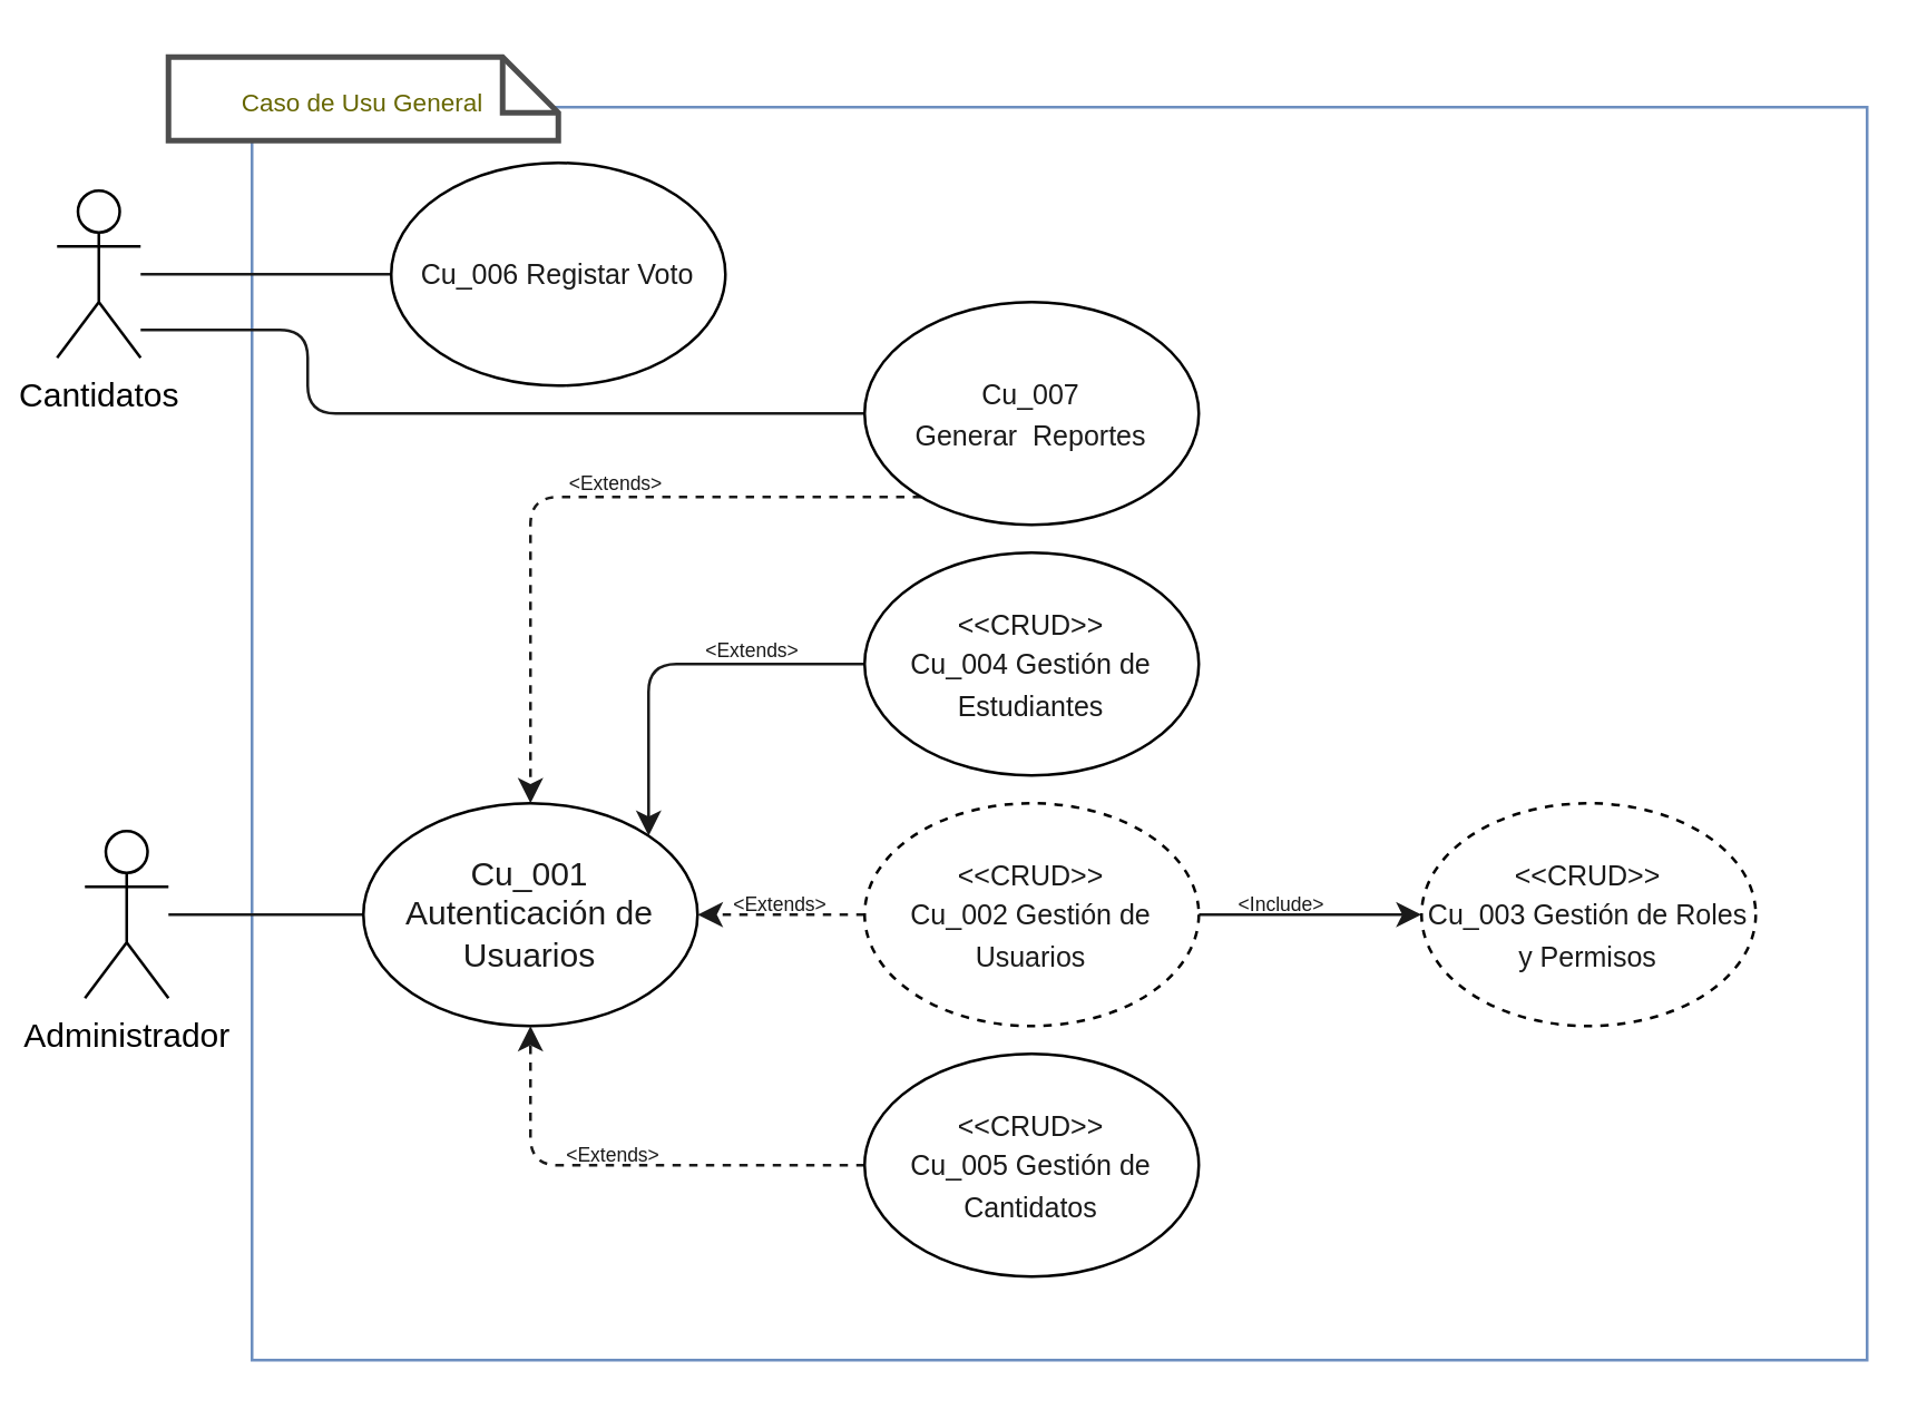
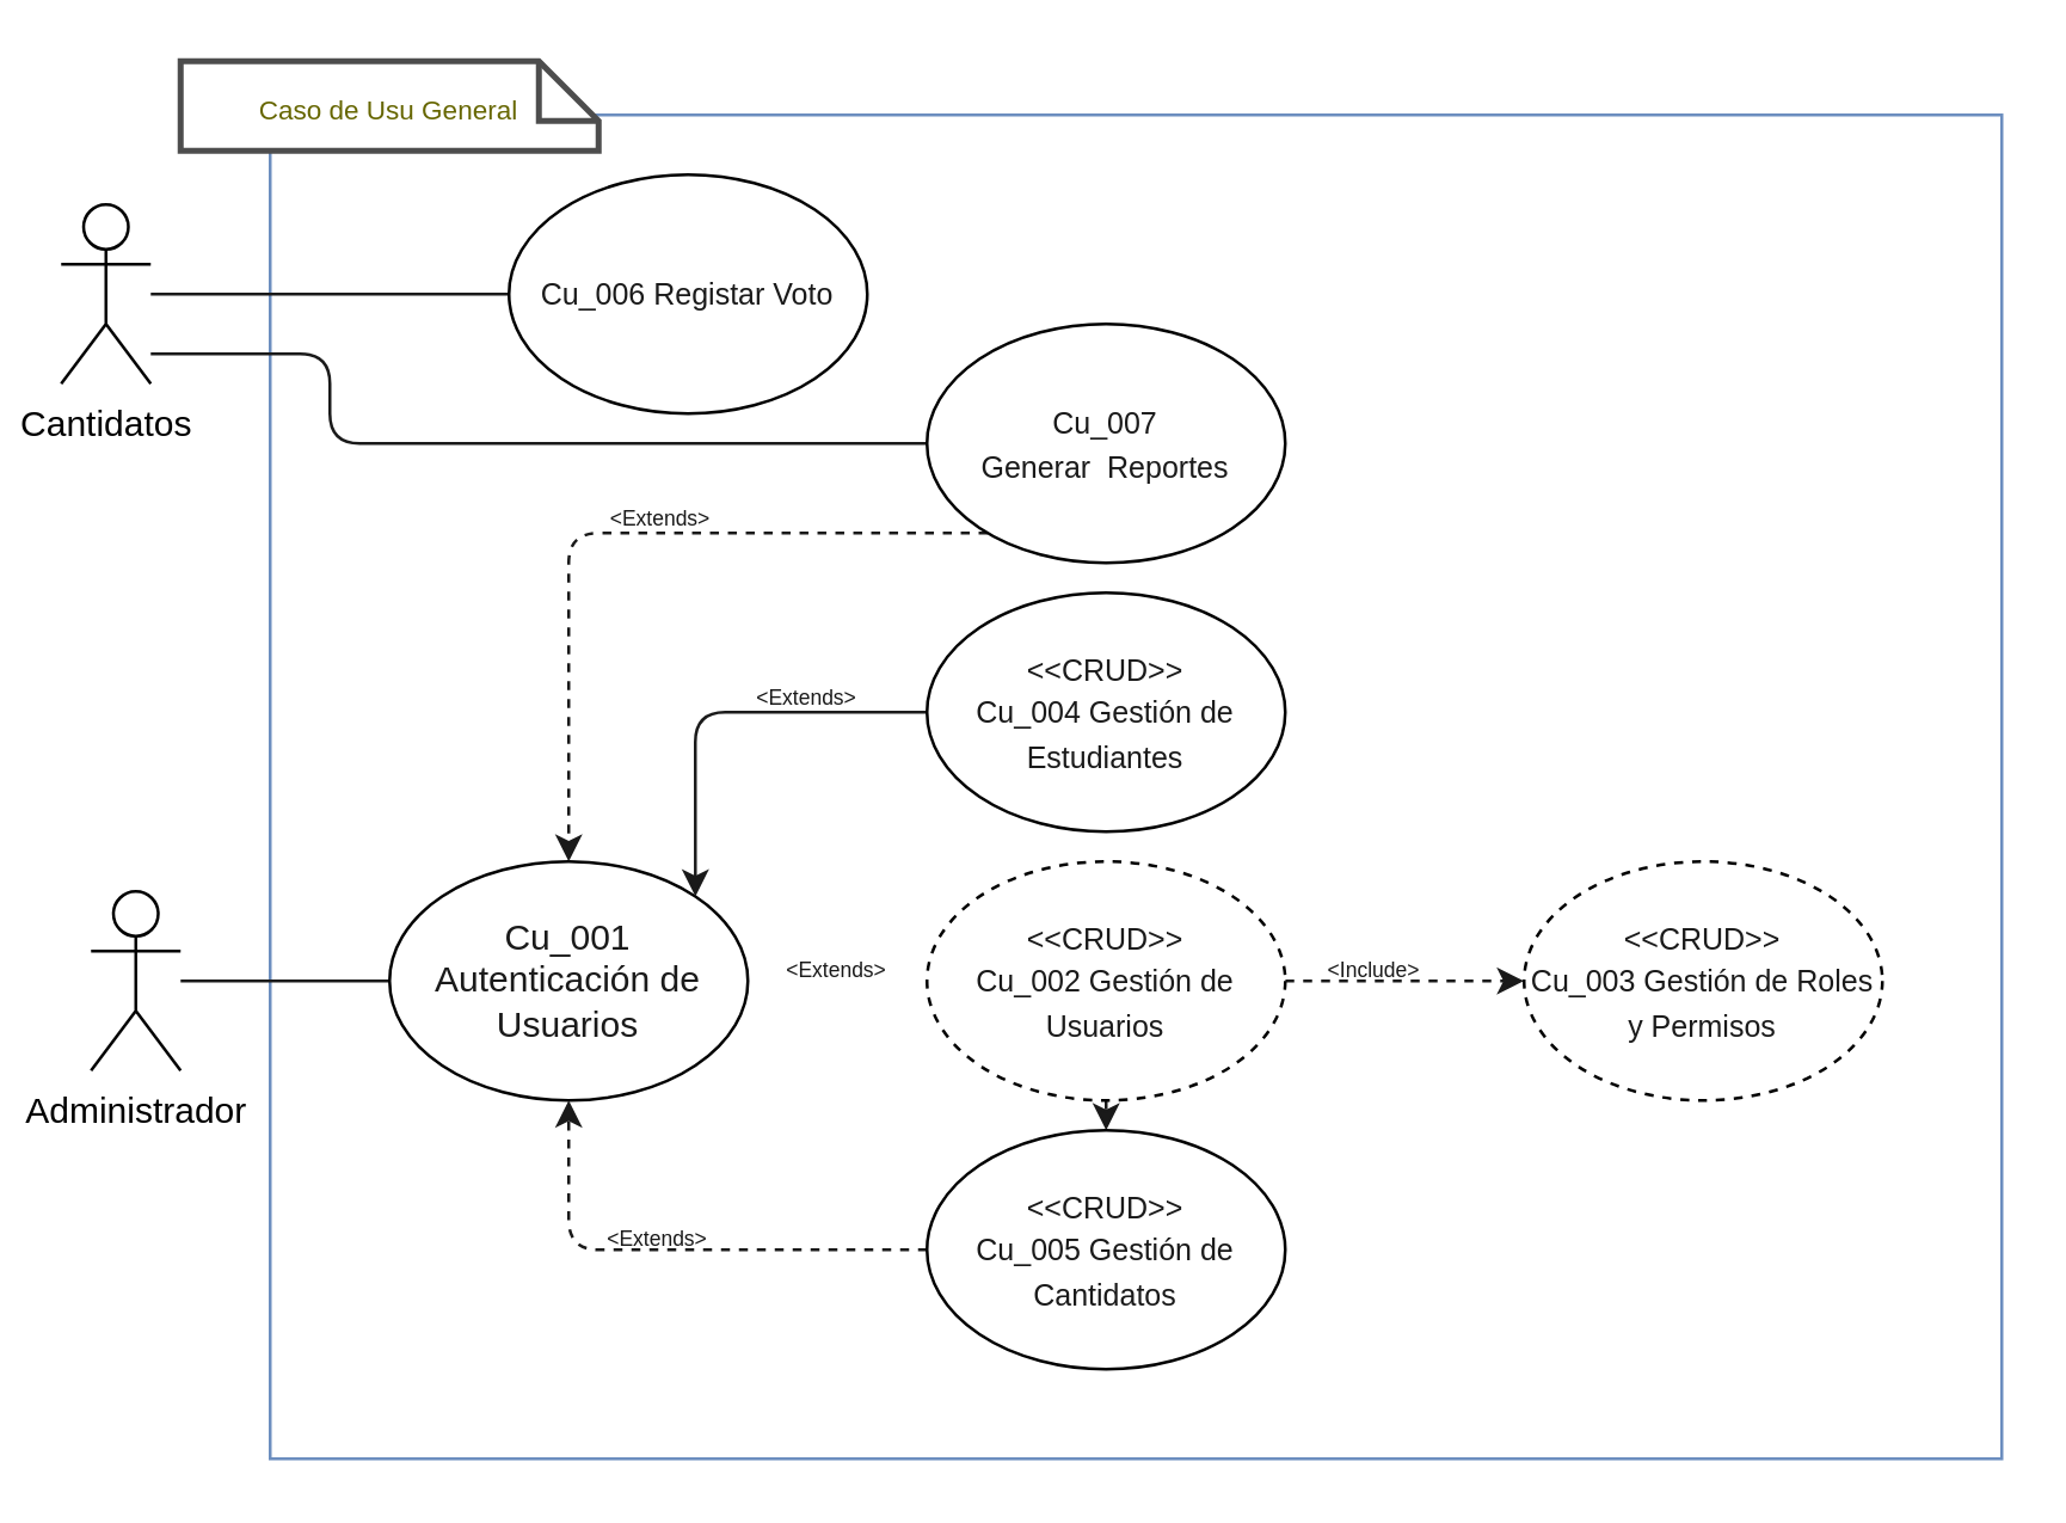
- <mxCell id="16" value="&lt;span style=&quot;color: rgb(26, 26, 26); font-size: 10px;&quot;&gt;Cu_006 Registar Voto&lt;/span&gt;&lt;font style=&quot;font-size: 10px;&quot; color=&quot;#1a1a1a&quot;&gt;&lt;br&gt;&lt;/font&gt;" style="ellipse;whiteSpace=wrap;html=1;gradientColor=none;strokeColor=#000000;fillColor=#FFFFFF;" vertex="1" parent="1"><mxGeometry x="140" y="58" width="120" height="80" as="geometry" /></mxCell>
+ <mxCell id="16" value="&lt;span style=&quot;color: rgb(26, 26, 26); font-size: 10px;&quot;&gt;Cu_006 Registar Voto&lt;/span&gt;&lt;font style=&quot;font-size: 10px;&quot; color=&quot;#1a1a1a&quot;&gt;&lt;br&gt;&lt;/font&gt;" style="ellipse;whiteSpace=wrap;html=1;gradientColor=none;strokeColor=#000000;fillColor=#FFFFFF;" vertex="1" parent="1"><mxGeometry x="170" y="58" width="120" height="80" as="geometry" /></mxCell>
- <mxCell id="9" style="edgeStyle=orthogonalEdgeStyle;html=1;entryX=1;entryY=0.5;entryDx=0;entryDy=0;dashed=1;strokeColor=#1A1A1A;fontSize=7;fontColor=#1A1A1A;startArrow=none;startFill=0;endArrow=classic;endFill=1;" edge="1" parent="1" source="11" target="8"><mxGeometry relative="1" as="geometry" /></mxCell>
+ <mxCell id="9" style="edgeStyle=orthogonalEdgeStyle;html=1;dashed=1;strokeColor=#1A1A1A;fontSize=7;fontColor=#1A1A1A;startArrow=none;startFill=0;endArrow=classic;endFill=1;" edge="1" parent="1" source="11" target="15"><mxGeometry relative="1" as="geometry" /></mxCell>
- <mxCell id="10" style="edgeStyle=orthogonalEdgeStyle;html=1;entryX=0;entryY=0.5;entryDx=0;entryDy=0;dashed=0;strokeColor=#1A1A1A;fontSize=9;fontColor=#1A1A1A;startArrow=none;startFill=0;endArrow=classic;endFill=1;" edge="1" parent="1" source="11" target="24"><mxGeometry relative="1" as="geometry" /></mxCell>
+ <mxCell id="10" style="edgeStyle=orthogonalEdgeStyle;html=1;entryX=0;entryY=0.5;entryDx=0;entryDy=0;dashed=1;strokeColor=#1A1A1A;fontSize=9;fontColor=#1A1A1A;startArrow=none;startFill=0;endArrow=classic;endFill=1;" edge="1" parent="1" source="11" target="24"><mxGeometry relative="1" as="geometry" /></mxCell>
